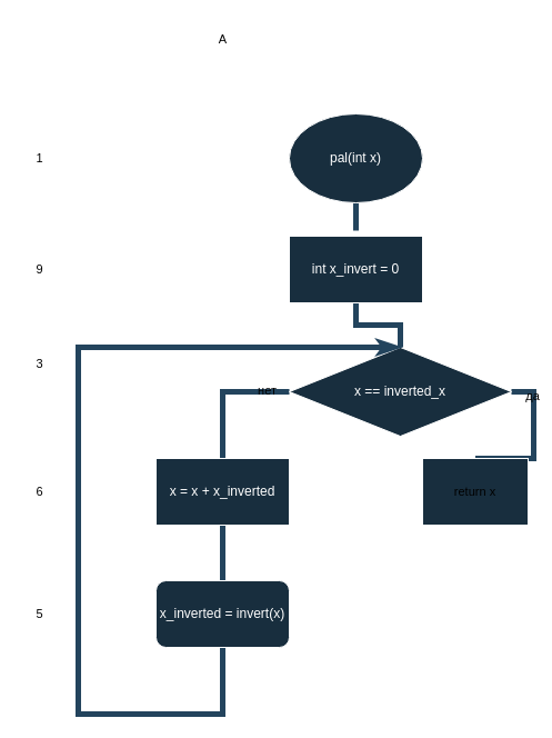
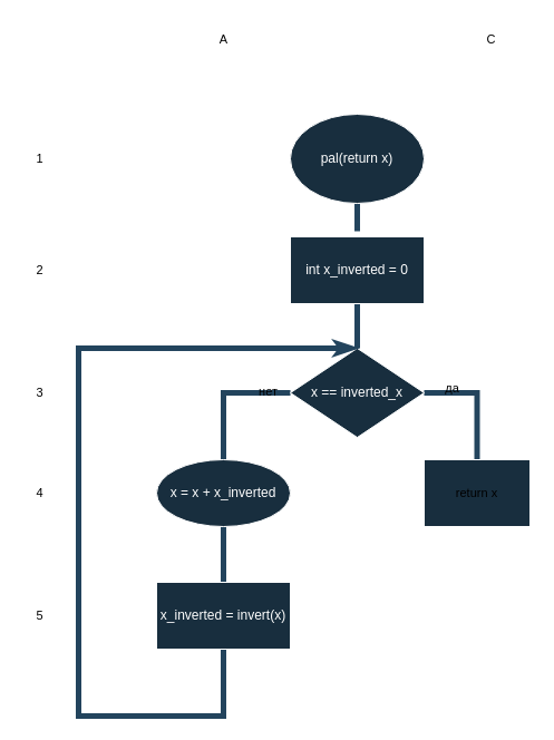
+ <mxCell id="17" value="C" style="text;html=1;align=center;verticalAlign=middle;resizable=0;points=[];autosize=1;strokeColor=none;fillColor=none;fontFamily=Helvetica;fontSize=11;fontColor=default;labelBackgroundColor=none;" vertex="1" parent="1"><mxGeometry x="425" y="20" width="30" height="30" as="geometry" /></mxCell>
- <mxCell id="3" value="pal(int x)" style="ellipse;whiteSpace=wrap;html=1;labelBackgroundColor=none;fillColor=#182E3E;strokeColor=#FFFFFF;fontColor=#FFFFFF;" vertex="1" parent="1"><mxGeometry x="260" y="102" width="120" height="80" as="geometry" /></mxCell>
+ <mxCell id="3" value="pal(return x)" style="ellipse;whiteSpace=wrap;html=1;labelBackgroundColor=none;fillColor=#182E3E;strokeColor=#FFFFFF;fontColor=#FFFFFF;" vertex="1" parent="1"><mxGeometry x="260" y="102" width="120" height="80" as="geometry" /></mxCell>
- <mxCell id="19" value="9" style="text;html=1;align=center;verticalAlign=middle;resizable=0;points=[];autosize=1;strokeColor=none;fillColor=none;fontFamily=Helvetica;fontSize=11;fontColor=default;labelBackgroundColor=none;" vertex="1" parent="1"><mxGeometry x="20" y="227" width="30" height="30" as="geometry" /></mxCell>
+ <mxCell id="19" value="2" style="text;html=1;align=center;verticalAlign=middle;resizable=0;points=[];autosize=1;strokeColor=none;fillColor=none;fontFamily=Helvetica;fontSize=11;fontColor=default;labelBackgroundColor=none;" vertex="1" parent="1"><mxGeometry x="20" y="227" width="30" height="30" as="geometry" /></mxCell>
- <mxCell id="5" value="int x_invert = 0" style="rounded=0;whiteSpace=wrap;html=1;labelBackgroundColor=none;fillColor=#182E3E;strokeColor=#FFFFFF;fontColor=#FFFFFF;" vertex="1" parent="1"><mxGeometry x="260" y="212" width="120" height="60" as="geometry" /></mxCell>
+ <mxCell id="5" value="int x_inverted = 0" style="rounded=0;whiteSpace=wrap;html=1;labelBackgroundColor=none;fillColor=#182E3E;strokeColor=#FFFFFF;fontColor=#FFFFFF;" vertex="1" parent="1"><mxGeometry x="260" y="212" width="120" height="60" as="geometry" /></mxCell>
- <mxCell id="20" value="3" style="text;html=1;align=center;verticalAlign=middle;resizable=0;points=[];autosize=1;strokeColor=none;fillColor=none;fontFamily=Helvetica;fontSize=11;fontColor=default;labelBackgroundColor=none;" vertex="1" parent="1"><mxGeometry x="20" y="312" width="30" height="30" as="geometry" /></mxCell>
+ <mxCell id="20" value="3" style="text;html=1;align=center;verticalAlign=middle;resizable=0;points=[];autosize=1;strokeColor=none;fillColor=none;fontFamily=Helvetica;fontSize=11;fontColor=default;labelBackgroundColor=none;" vertex="1" parent="1"><mxGeometry x="20" y="337" width="30" height="30" as="geometry" /></mxCell>
- <mxCell id="10" value="x == inverted_x" style="rhombus;whiteSpace=wrap;html=1;labelBackgroundColor=none;fillColor=#182E3E;strokeColor=#FFFFFF;fontColor=#FFFFFF;" vertex="1" parent="1"><mxGeometry x="260" y="312" width="200" height="80" as="geometry" /></mxCell>
+ <mxCell id="10" value="x == inverted_x" style="rhombus;whiteSpace=wrap;html=1;labelBackgroundColor=none;fillColor=#182E3E;strokeColor=#FFFFFF;fontColor=#FFFFFF;" vertex="1" parent="1"><mxGeometry x="260" y="312" width="120" height="80" as="geometry" /></mxCell>
- <mxCell id="21" value="6" style="text;html=1;align=center;verticalAlign=middle;resizable=0;points=[];autosize=1;strokeColor=none;fillColor=none;fontFamily=Helvetica;fontSize=11;fontColor=default;labelBackgroundColor=none;" vertex="1" parent="1"><mxGeometry x="20" y="427" width="30" height="30" as="geometry" /></mxCell>
+ <mxCell id="21" value="4" style="text;html=1;align=center;verticalAlign=middle;resizable=0;points=[];autosize=1;strokeColor=none;fillColor=none;fontFamily=Helvetica;fontSize=11;fontColor=default;labelBackgroundColor=none;" vertex="1" parent="1"><mxGeometry x="20" y="427" width="30" height="30" as="geometry" /></mxCell>
- <mxCell id="12" value="x = x + x_inverted" style="rounded=0;whiteSpace=wrap;html=1;labelBackgroundColor=none;fillColor=#182E3E;strokeColor=#FFFFFF;fontColor=#FFFFFF;" vertex="1" parent="1"><mxGeometry x="140" y="412" width="120" height="60" as="geometry" /></mxCell>
+ <mxCell id="12" value="x = x + x_inverted" style="ellipse;whiteSpace=wrap;html=1;labelBackgroundColor=none;fillColor=#182E3E;strokeColor=#FFFFFF;fontColor=#FFFFFF;" vertex="1" parent="1"><mxGeometry x="140" y="412" width="120" height="60" as="geometry" /></mxCell>
- <mxCell id="14" value="x_inverted = invert(x)" style="whiteSpace=wrap;html=1;labelBackgroundColor=none;fillColor=#182E3E;strokeColor=#FFFFFF;fontColor=#FFFFFF;rounded=1;" vertex="1" parent="1"><mxGeometry x="140" y="522" width="120" height="60" as="geometry" /></mxCell>
+ <mxCell id="14" value="x_inverted = invert(x)" style="rounded=0;whiteSpace=wrap;html=1;labelBackgroundColor=none;fillColor=#182E3E;strokeColor=#FFFFFF;fontColor=#FFFFFF;" vertex="1" parent="1"><mxGeometry x="140" y="522" width="120" height="60" as="geometry" /></mxCell>
